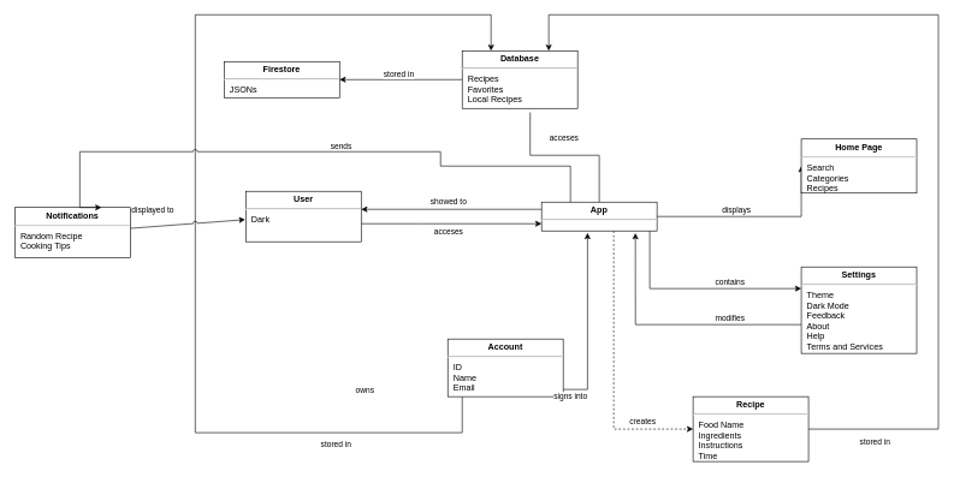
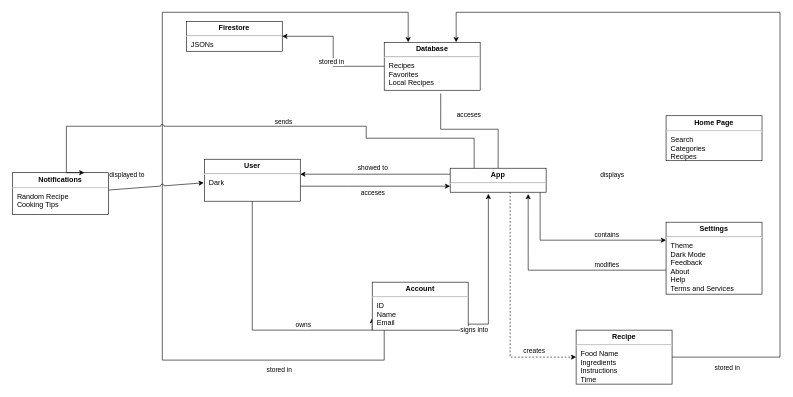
- <mxCell id="22" value="&lt;p style=&quot;margin: 4px 0px 0px; text-align: center;&quot;&gt;&lt;b&gt;Firestore&lt;/b&gt;&lt;/p&gt;&lt;hr&gt;&lt;p style=&quot;margin:0px;margin-left:8px;&quot;&gt;JSONs&lt;/p&gt;" style="verticalAlign=top;align=left;overflow=fill;fontSize=12;fontFamily=Helvetica;html=1;" parent="1" vertex="1"><mxGeometry x="310" y="85" width="160" height="50" as="geometry" /></mxCell>
+ <mxCell id="22" value="&lt;p style=&quot;margin: 4px 0px 0px; text-align: center;&quot;&gt;&lt;b&gt;Firestore&lt;/b&gt;&lt;/p&gt;&lt;hr&gt;&lt;p style=&quot;margin:0px;margin-left:8px;&quot;&gt;JSONs&lt;/p&gt;" style="verticalAlign=top;align=left;overflow=fill;fontSize=12;fontFamily=Helvetica;html=1;" parent="1" vertex="1"><mxGeometry x="310" y="35" width="160" height="50" as="geometry" /></mxCell>
- <mxCell id="5" style="edgeStyle=orthogonalEdgeStyle;rounded=0;html=1;entryX=0;entryY=0.5;entryDx=0;entryDy=0;" parent="1" source="8" target="20" edge="1"><mxGeometry relative="1" as="geometry"><Array as="points"><mxPoint x="1110" y="300" /></Array></mxGeometry></mxCell>
+ <mxCell id="11" style="edgeStyle=orthogonalEdgeStyle;rounded=0;html=1;entryX=0;entryY=0.75;entryDx=0;entryDy=0;" parent="1" source="12" target="15" edge="1"><mxGeometry relative="1" as="geometry"><Array as="points"><mxPoint x="420" y="550" /></Array></mxGeometry></mxCell>
